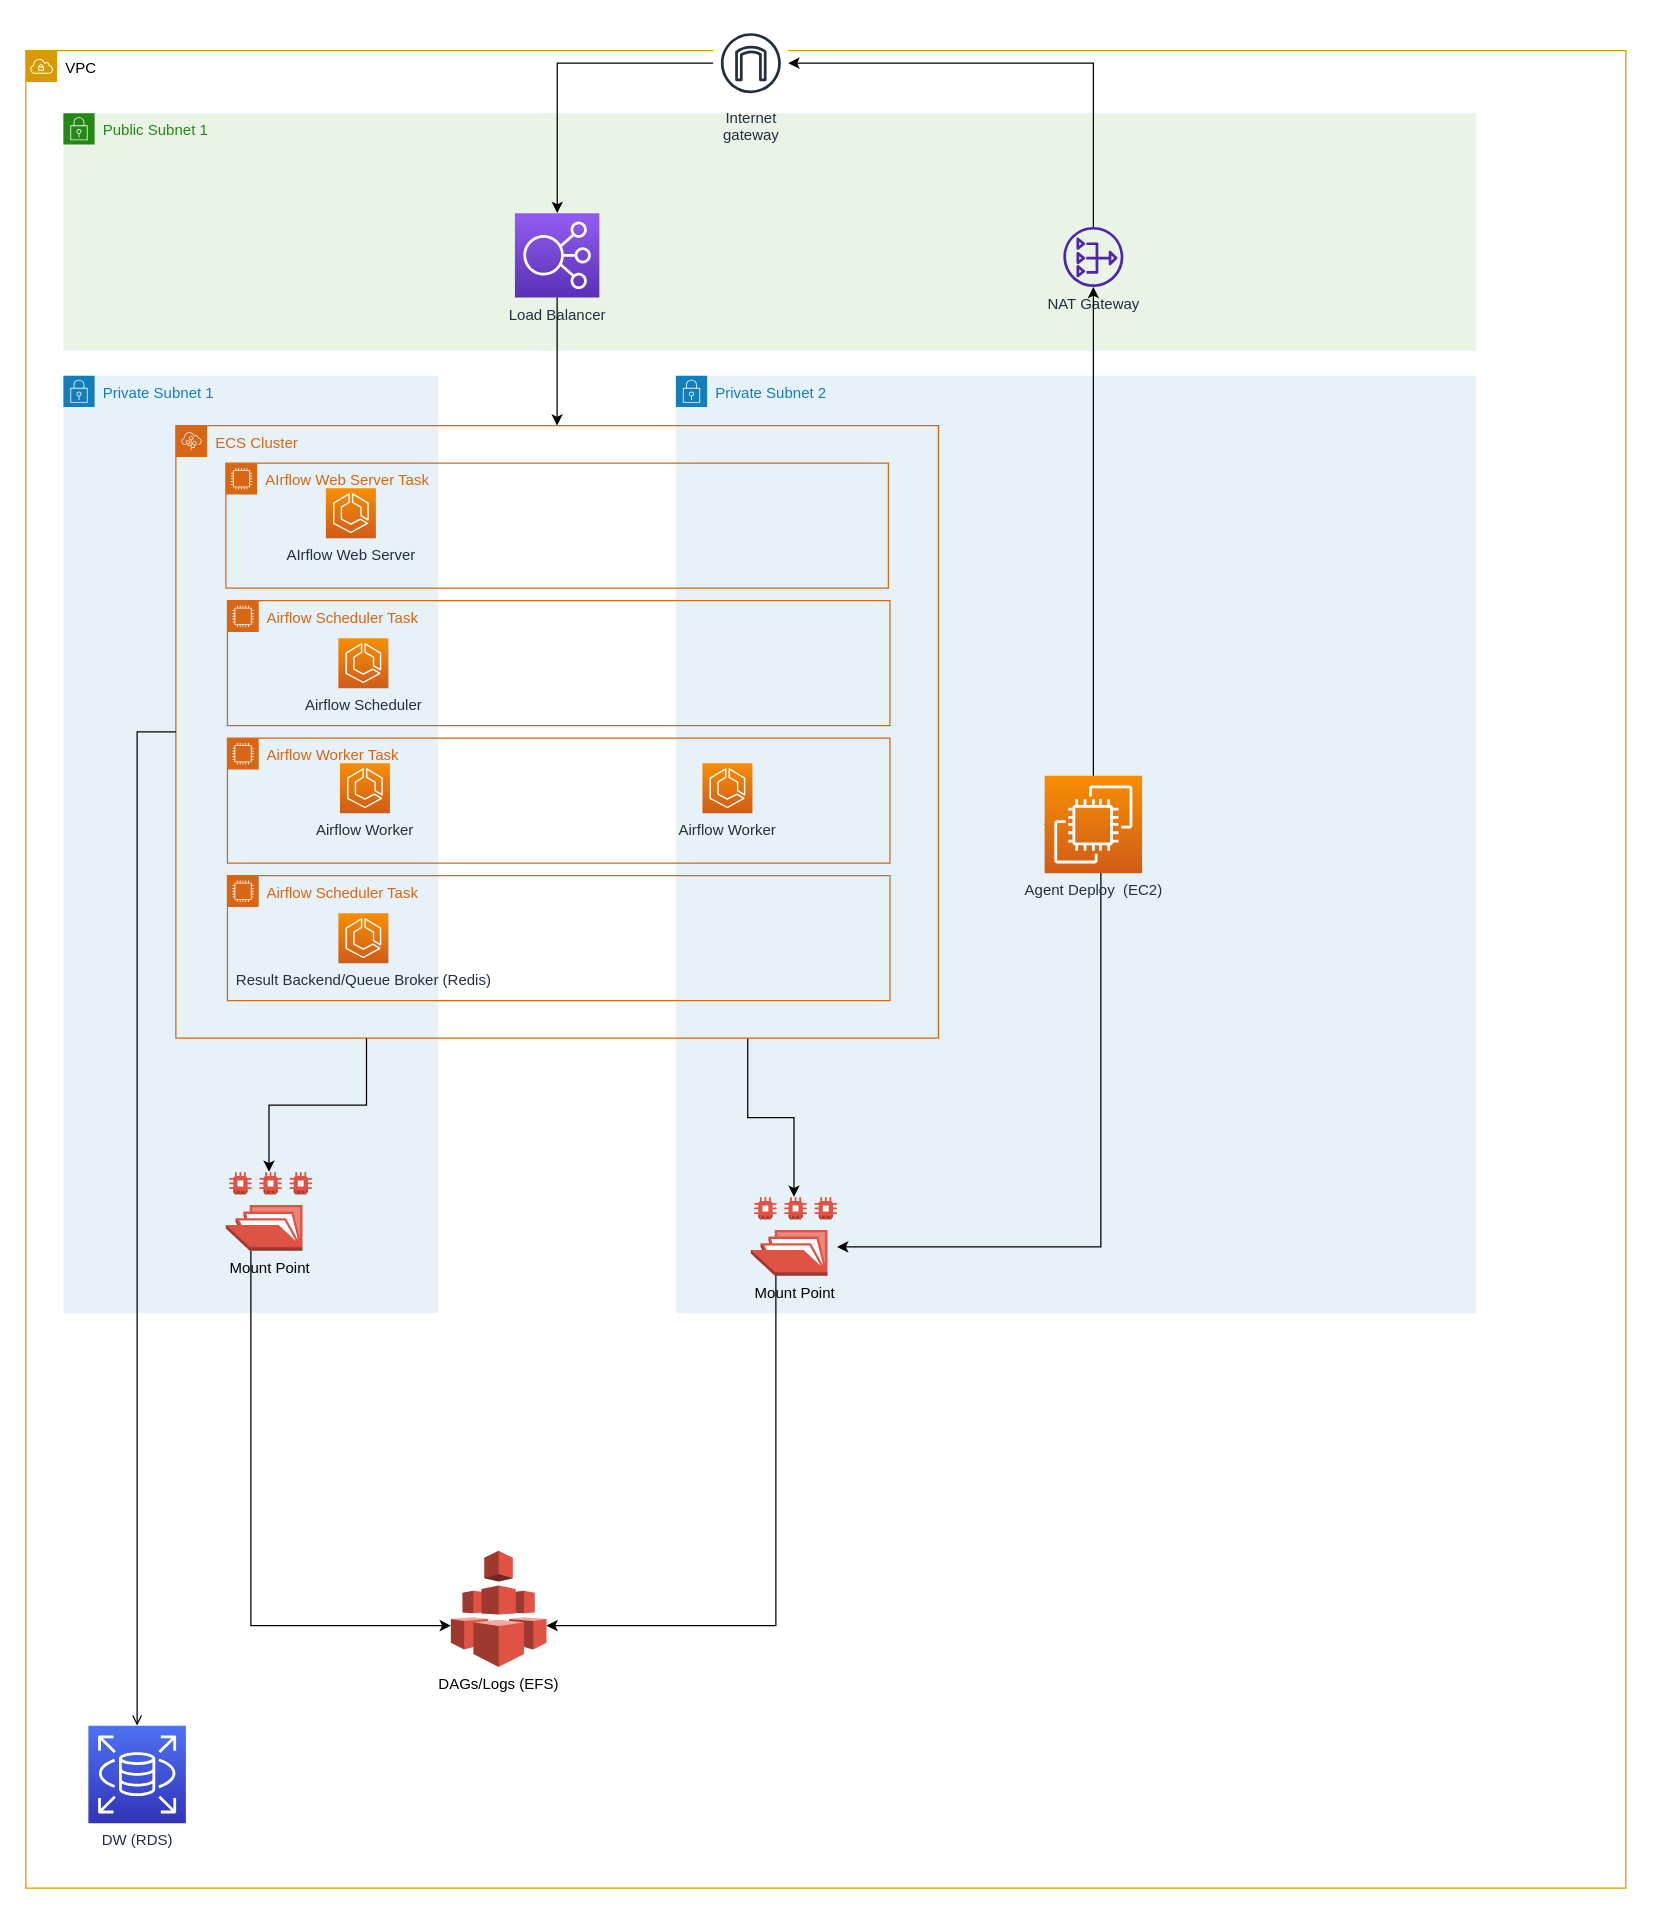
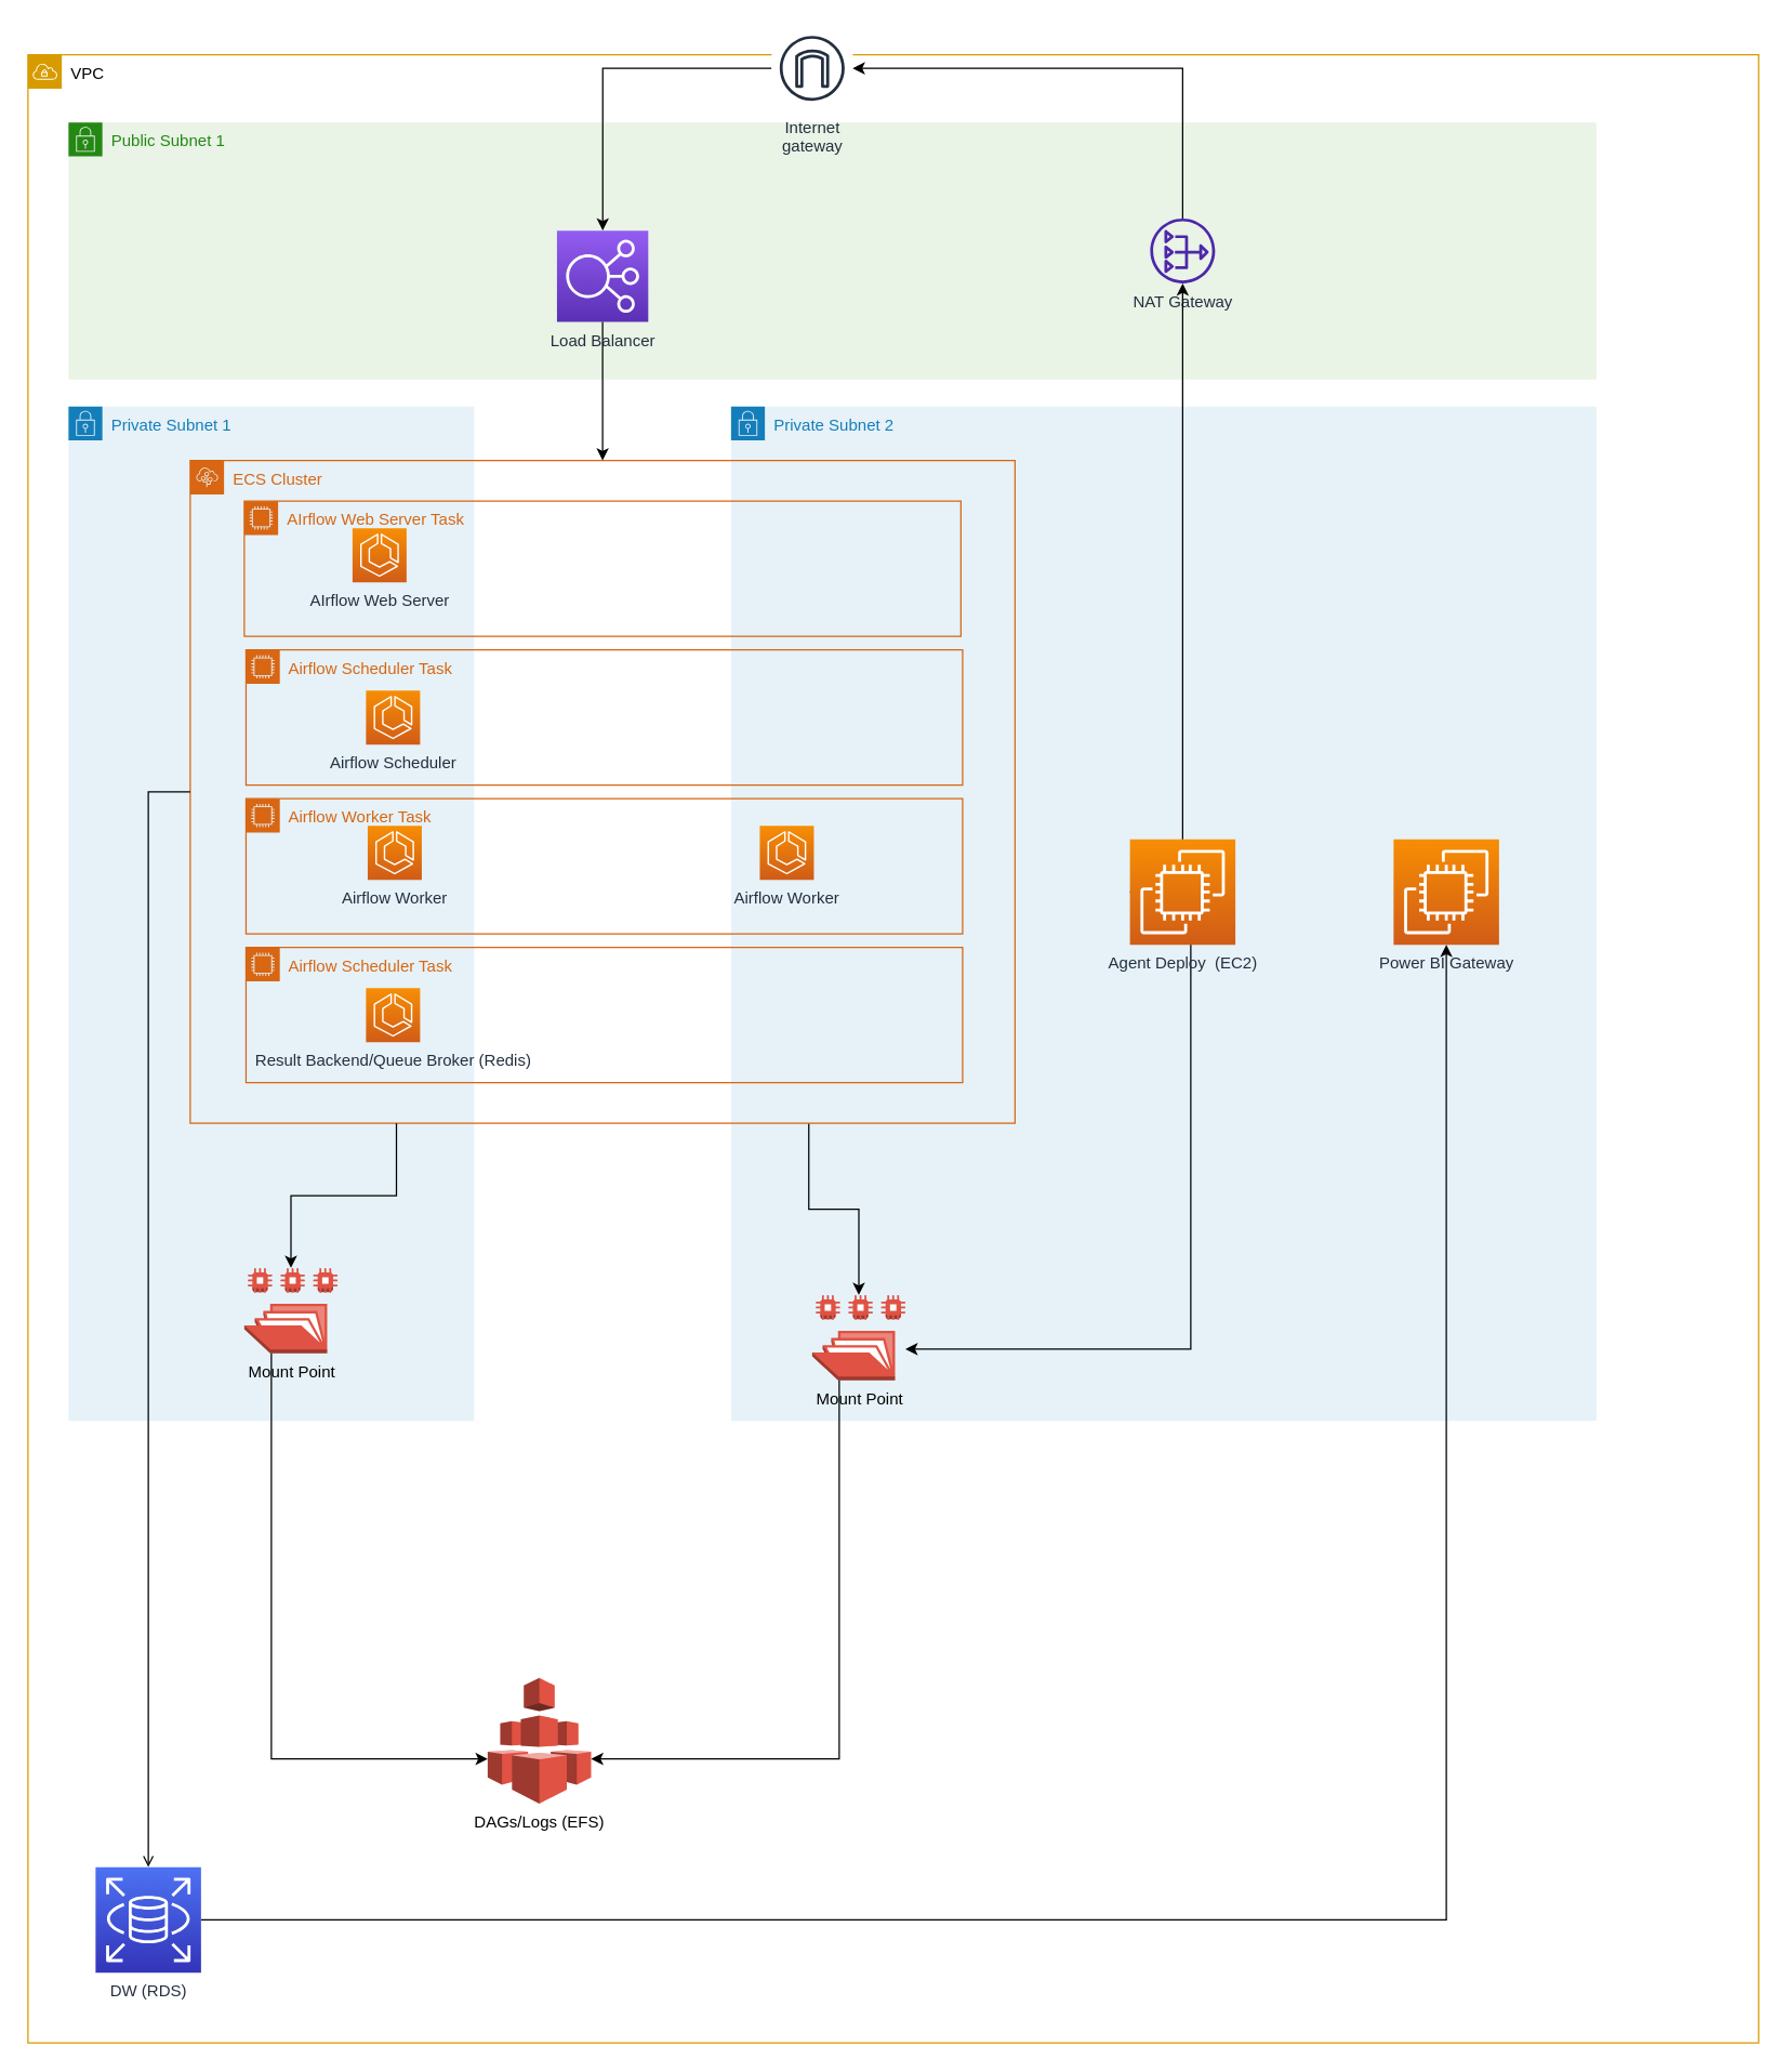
- <mxCell id="4" value="NAT Gateway" style="sketch=0;outlineConnect=0;fontColor=#232F3E;gradientColor=none;fillColor=#4D27AA;strokeColor=none;dashed=0;verticalLabelPosition=bottom;verticalAlign=top;align=center;html=1;fontSize=12;fontStyle=0;aspect=fixed;pointerEvents=1;shape=mxgraph.aws4.nat_gateway;" parent="3" vertex="1"><mxGeometry x="800" y="91" width="48" height="48" as="geometry" /></mxCell>
+ <mxCell id="4" value="NAT Gateway" style="sketch=0;outlineConnect=0;fontColor=#232F3E;gradientColor=none;fillColor=#4D27AA;strokeColor=none;dashed=0;verticalLabelPosition=bottom;verticalAlign=top;align=center;html=1;fontSize=12;fontStyle=0;aspect=fixed;pointerEvents=1;shape=mxgraph.aws4.nat_gateway;" parent="3" vertex="1"><mxGeometry x="800" y="71" width="48" height="48" as="geometry" /></mxCell>
+ <mxCell id="23" value="Power BI Gateway" style="sketch=0;points=[[0,0,0],[0.25,0,0],[0.5,0,0],[0.75,0,0],[1,0,0],[0,1,0],[0.25,1,0],[0.5,1,0],[0.75,1,0],[1,1,0],[0,0.25,0],[0,0.5,0],[0,0.75,0],[1,0.25,0],[1,0.5,0],[1,0.75,0]];outlineConnect=0;fontColor=#232F3E;gradientColor=#F78E04;gradientDirection=north;fillColor=#D05C17;strokeColor=#ffffff;dashed=0;verticalLabelPosition=bottom;verticalAlign=top;align=center;html=1;fontSize=12;fontStyle=0;aspect=fixed;shape=mxgraph.aws4.resourceIcon;resIcon=mxgraph.aws4.ec2;" parent="8" vertex="1"><mxGeometry x="490" y="320" width="78" height="78" as="geometry" /></mxCell>
+ <mxCell id="27" style="edgeStyle=orthogonalEdgeStyle;rounded=0;orthogonalLoop=1;jettySize=auto;html=1;entryX=0.5;entryY=1;entryDx=0;entryDy=0;entryPerimeter=0;" parent="2" source="28" target="23" edge="1"><mxGeometry relative="1" as="geometry" /></mxCell>
